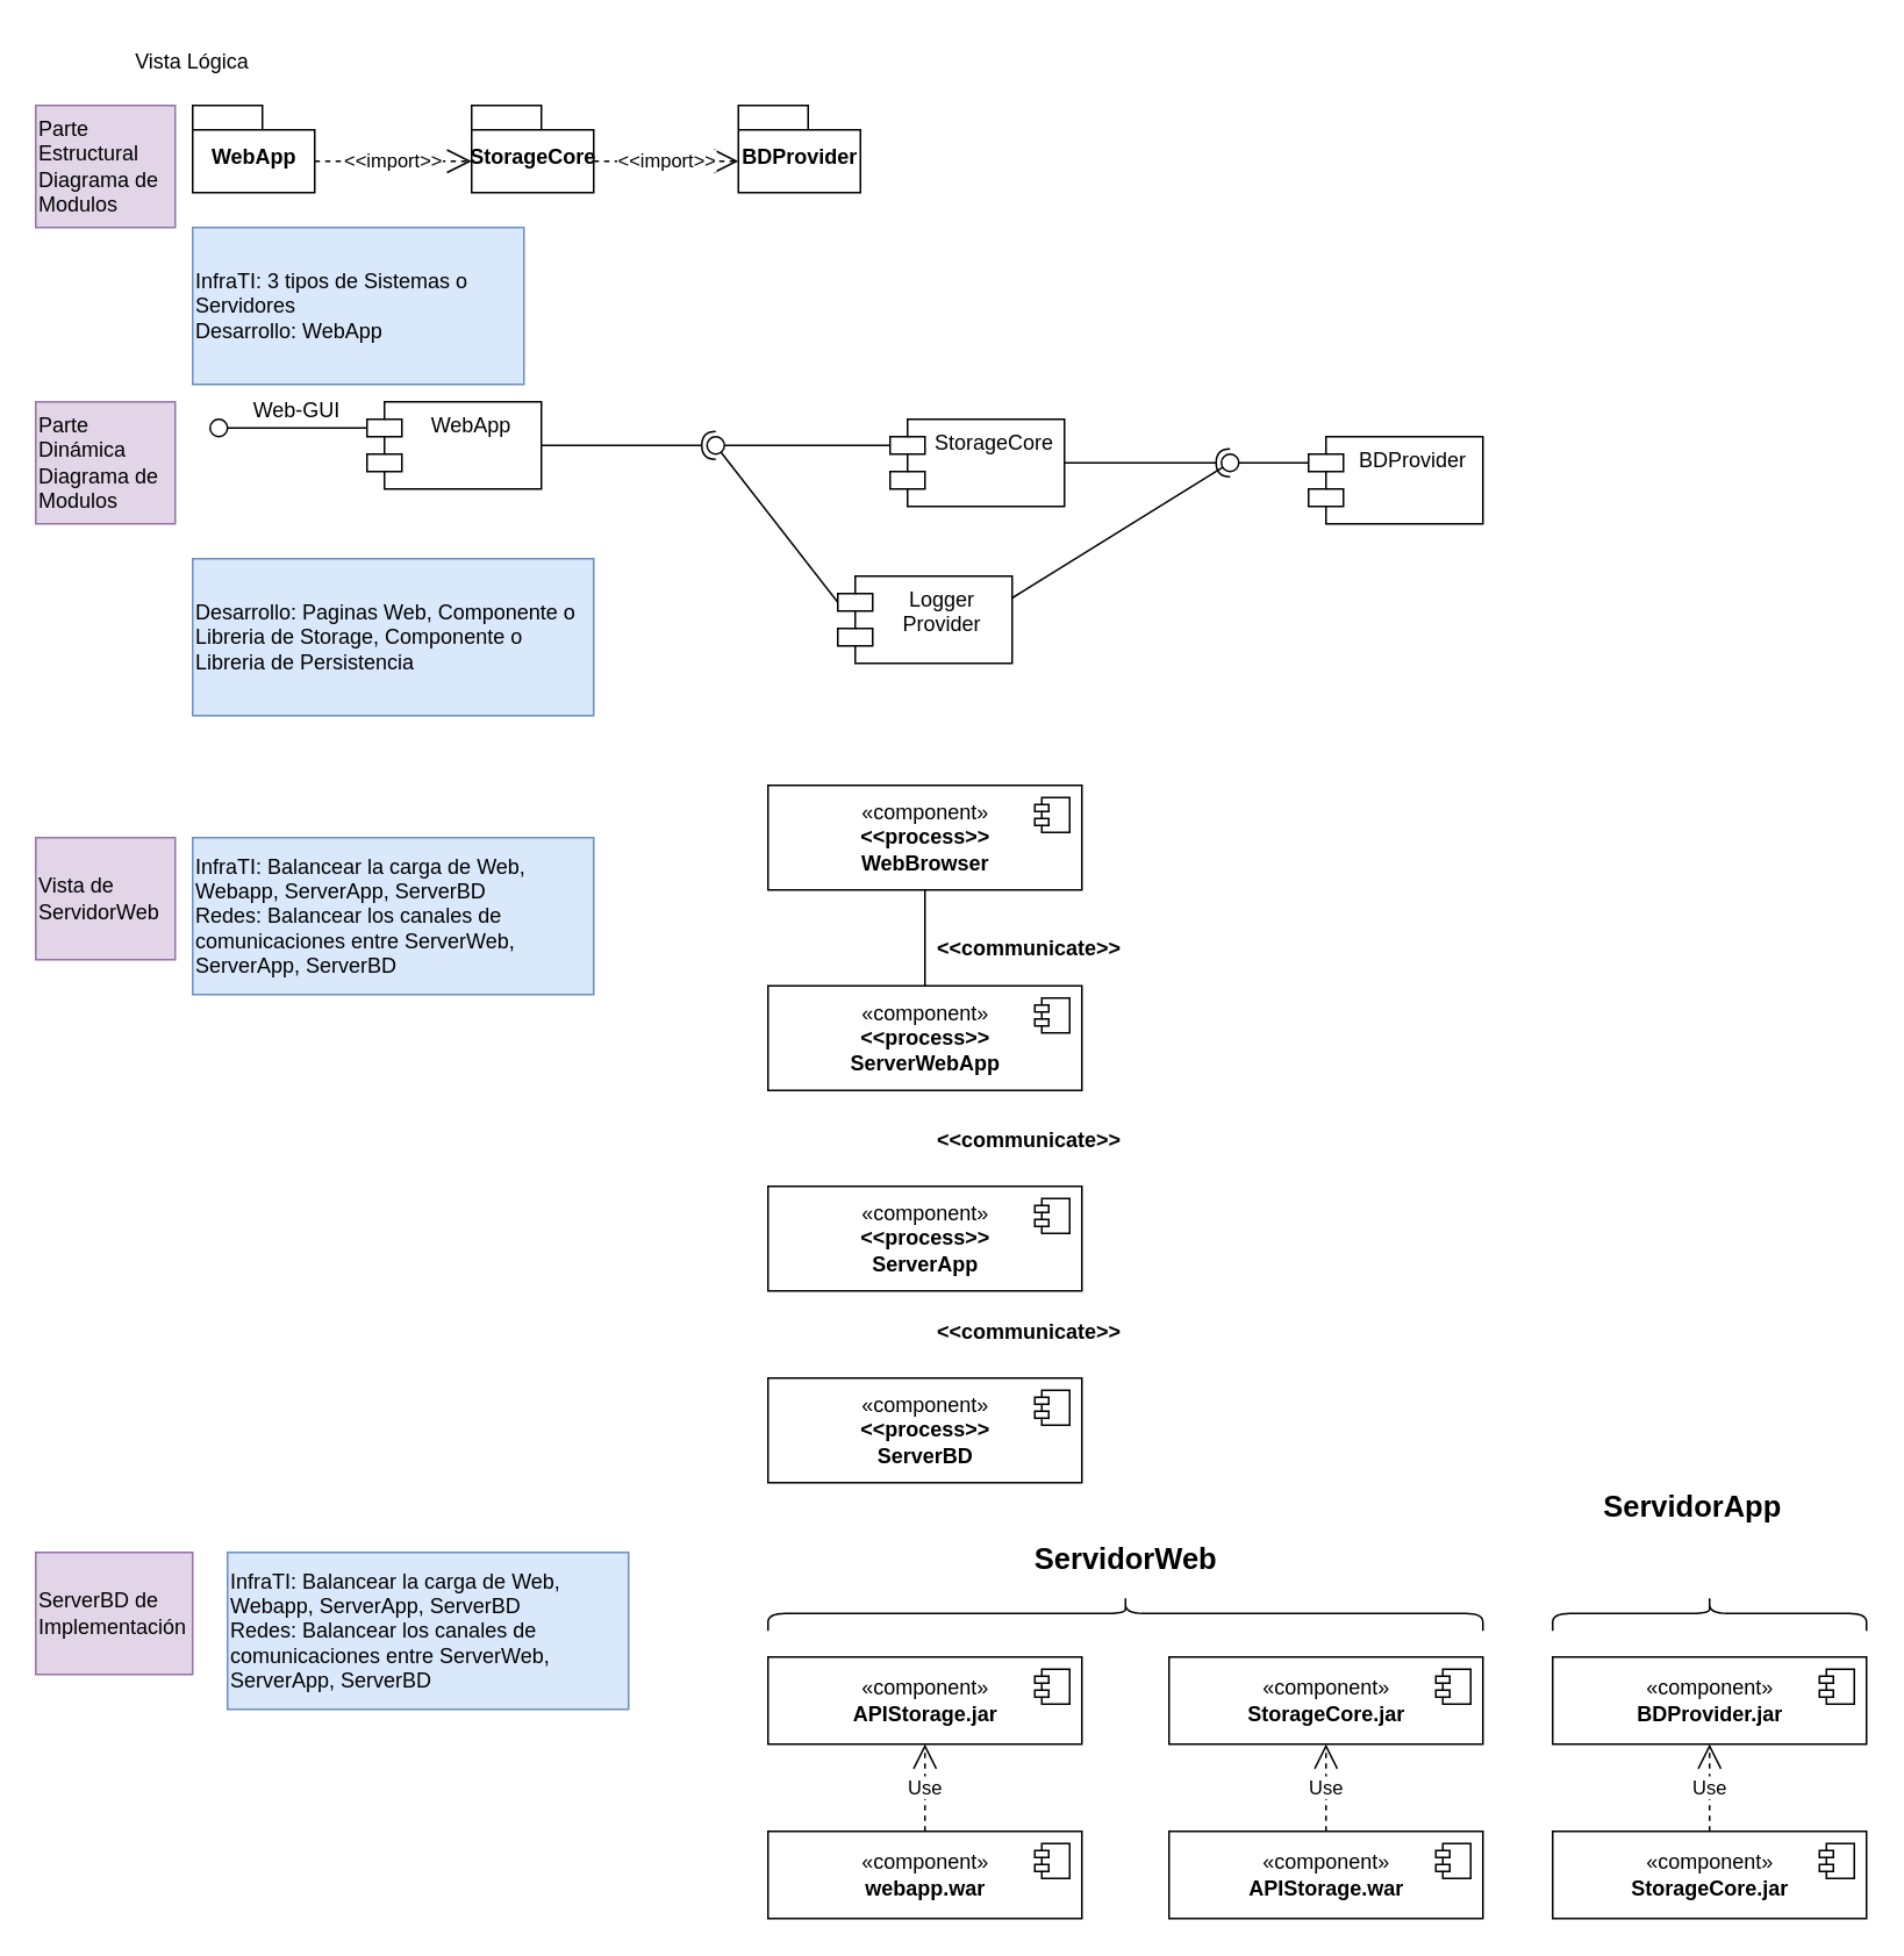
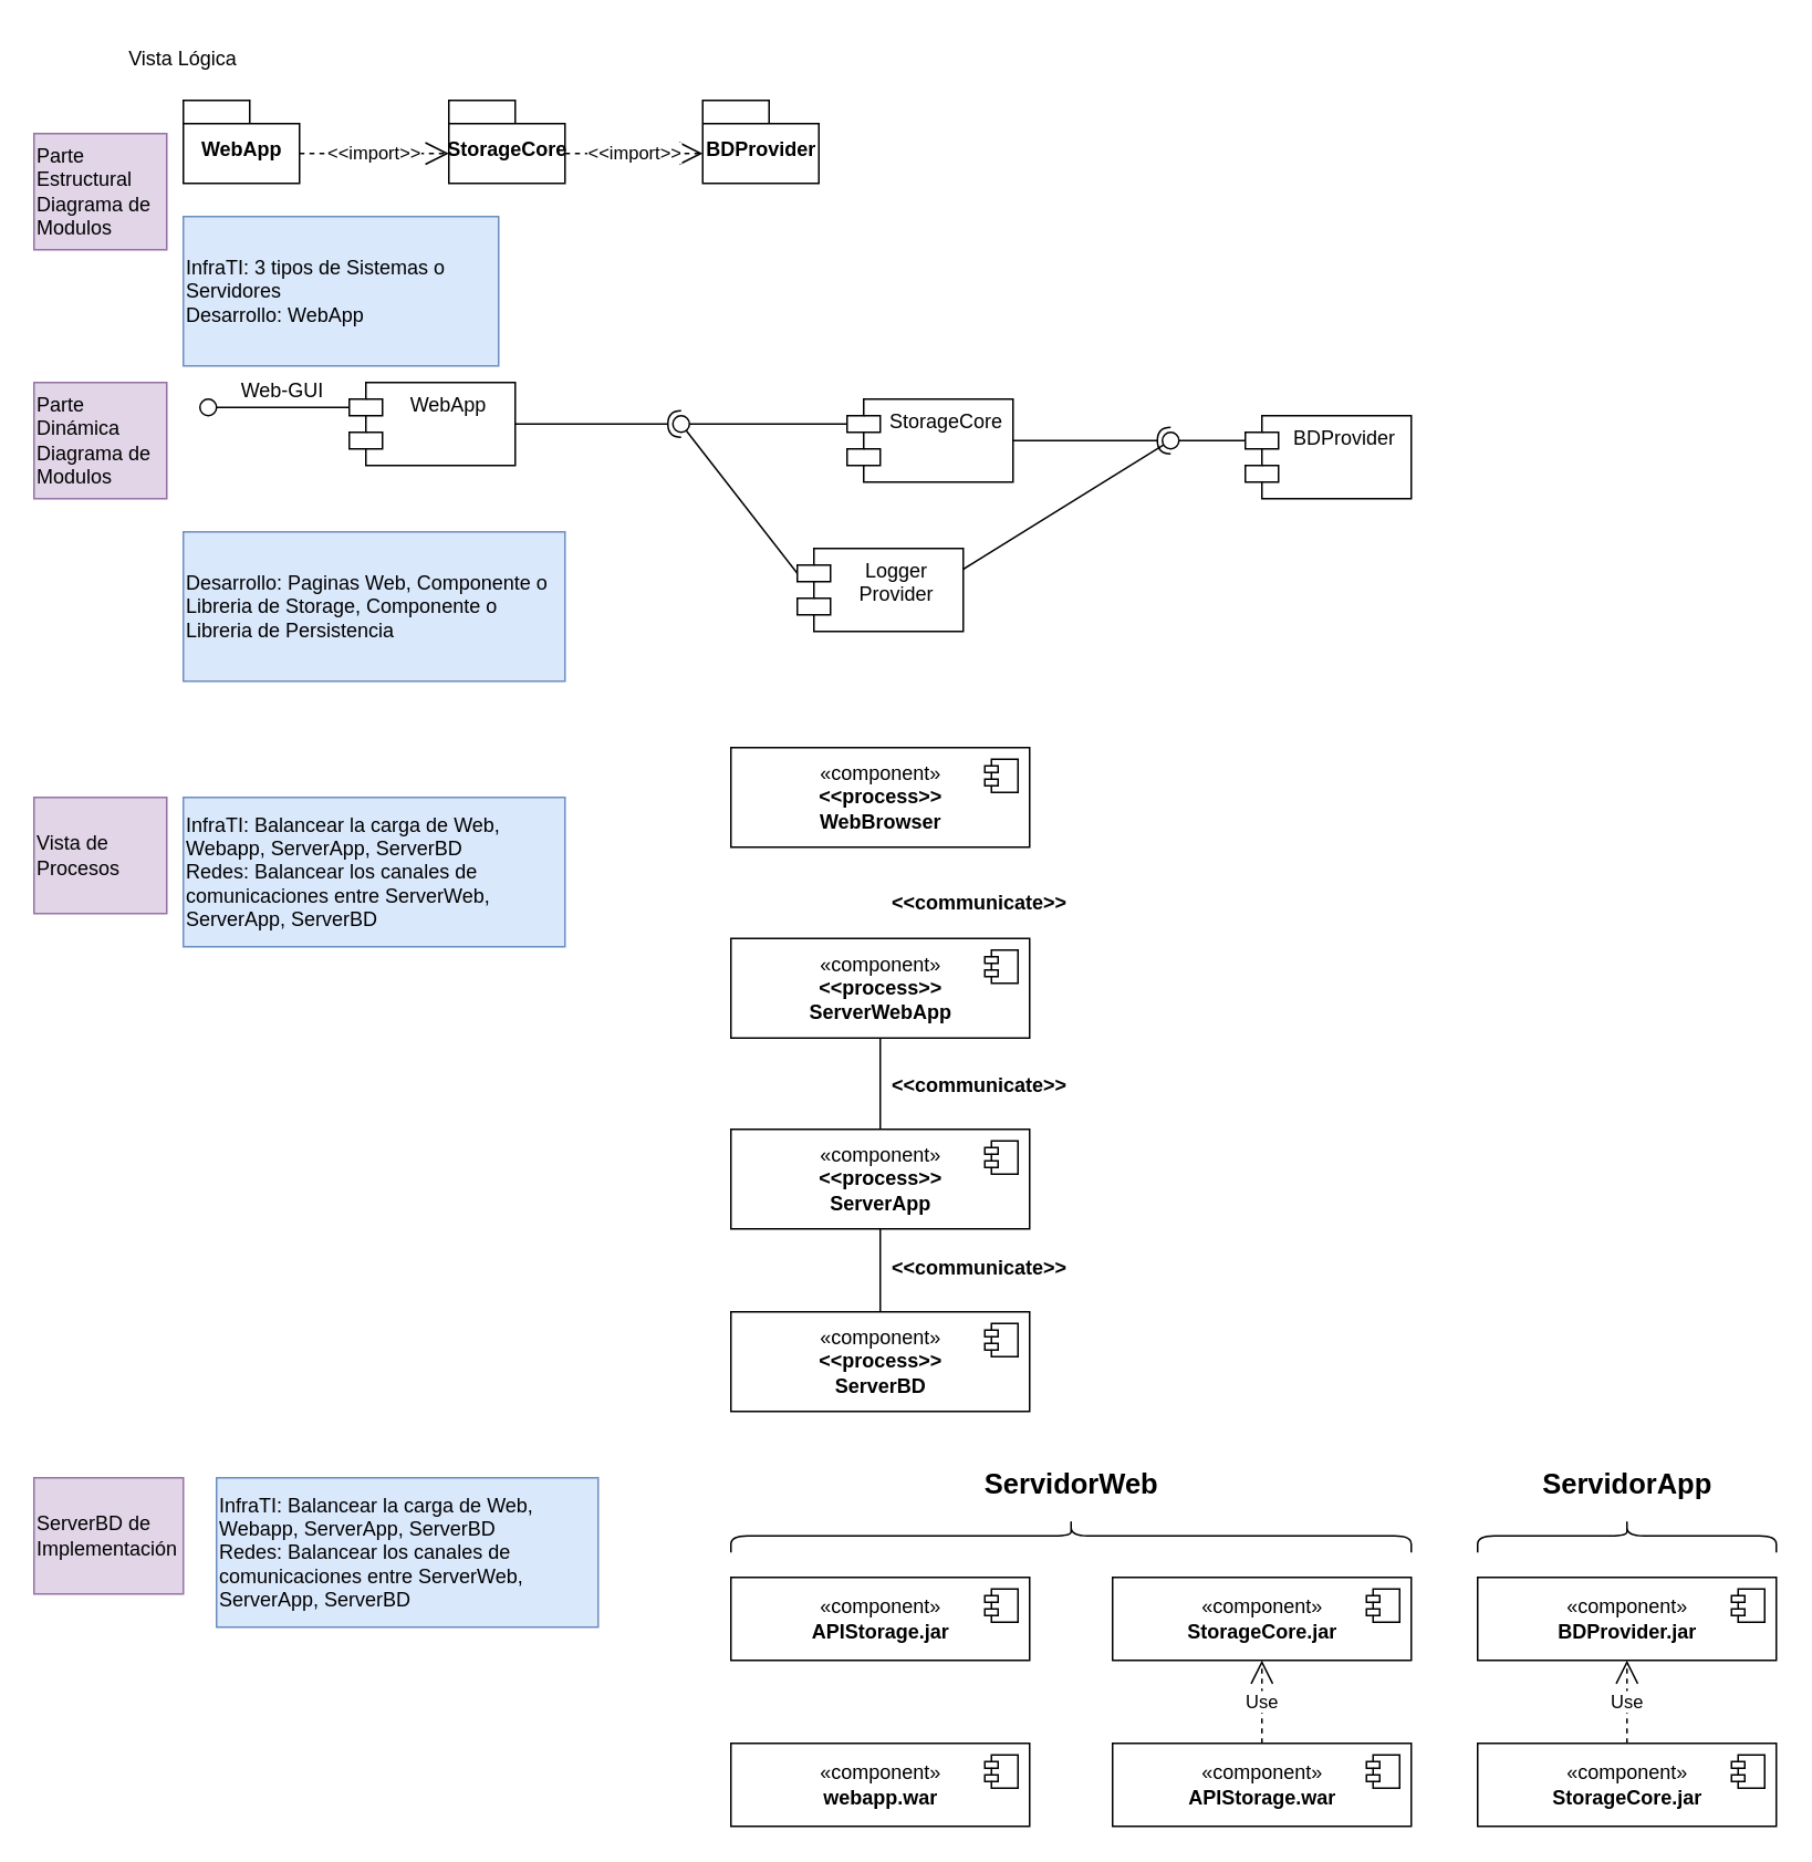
- <mxCell id="2" value="Parte Estructural&lt;br&gt;Diagrama de Modulos" style="text;html=1;strokeColor=#9673a6;fillColor=#e1d5e7;align=left;verticalAlign=middle;whiteSpace=wrap;rounded=0;" vertex="1" parent="1"><mxGeometry x="20" y="60" width="80" height="70" as="geometry" /></mxCell>
+ <mxCell id="2" value="Parte Estructural&lt;br&gt;Diagrama de Modulos" style="text;html=1;strokeColor=#9673a6;fillColor=#e1d5e7;align=left;verticalAlign=middle;whiteSpace=wrap;rounded=0;" vertex="1" parent="1"><mxGeometry x="20" y="80" width="80" height="70" as="geometry" /></mxCell>
- <mxCell id="27" value="Vista de ServidorWeb" style="text;html=1;strokeColor=#9673a6;fillColor=#e1d5e7;align=left;verticalAlign=middle;whiteSpace=wrap;rounded=0;" vertex="1" parent="1"><mxGeometry x="20" y="480" width="80" height="70" as="geometry" /></mxCell>
+ <mxCell id="27" value="Vista de Procesos" style="text;html=1;strokeColor=#9673a6;fillColor=#e1d5e7;align=left;verticalAlign=middle;whiteSpace=wrap;rounded=0;" vertex="1" parent="1"><mxGeometry x="20" y="480" width="80" height="70" as="geometry" /></mxCell>
- <mxCell id="28" value="" style="edgeStyle=orthogonalEdgeStyle;rounded=0;orthogonalLoop=1;jettySize=auto;html=1;endArrow=none;endFill=0;" edge="1" parent="1" source="29" target="32"><mxGeometry relative="1" as="geometry" /></mxCell>
+ <mxCell id="31" style="edgeStyle=orthogonalEdgeStyle;rounded=0;orthogonalLoop=1;jettySize=auto;html=1;entryX=0.5;entryY=0;entryDx=0;entryDy=0;endArrow=none;endFill=0;" edge="1" parent="1" source="32" target="36"><mxGeometry relative="1" as="geometry" /></mxCell>
+ <mxCell id="35" style="edgeStyle=orthogonalEdgeStyle;rounded=0;orthogonalLoop=1;jettySize=auto;html=1;entryX=0.5;entryY=0;entryDx=0;entryDy=0;endArrow=none;endFill=0;" edge="1" parent="1" source="36" target="39"><mxGeometry relative="1" as="geometry" /></mxCell>
- <mxCell id="62" value="ServidorApp" style="text;html=1;strokeColor=none;fillColor=none;align=center;verticalAlign=middle;whiteSpace=wrap;rounded=0;fontSize=17;fontStyle=1" vertex="1" parent="1"><mxGeometry x="907.5" y="850" width="125" height="30" as="geometry" /></mxCell>
+ <mxCell id="62" value="ServidorApp" style="text;html=1;strokeColor=none;fillColor=none;align=center;verticalAlign=middle;whiteSpace=wrap;rounded=0;fontSize=17;fontStyle=1" vertex="1" parent="1"><mxGeometry x="917.5" y="880" width="125" height="30" as="geometry" /></mxCell>
- <mxCell id="48" value="Use" style="endArrow=open;endSize=12;dashed=1;html=1;rounded=0;exitX=0.5;exitY=0;exitDx=0;exitDy=0;entryX=0.5;entryY=1;entryDx=0;entryDy=0;" edge="1" parent="1" source="44" target="46"><mxGeometry width="160" relative="1" as="geometry"><mxPoint x="460" y="950" as="sourcePoint" /><mxPoint x="620" y="950" as="targetPoint" /></mxGeometry></mxCell>
